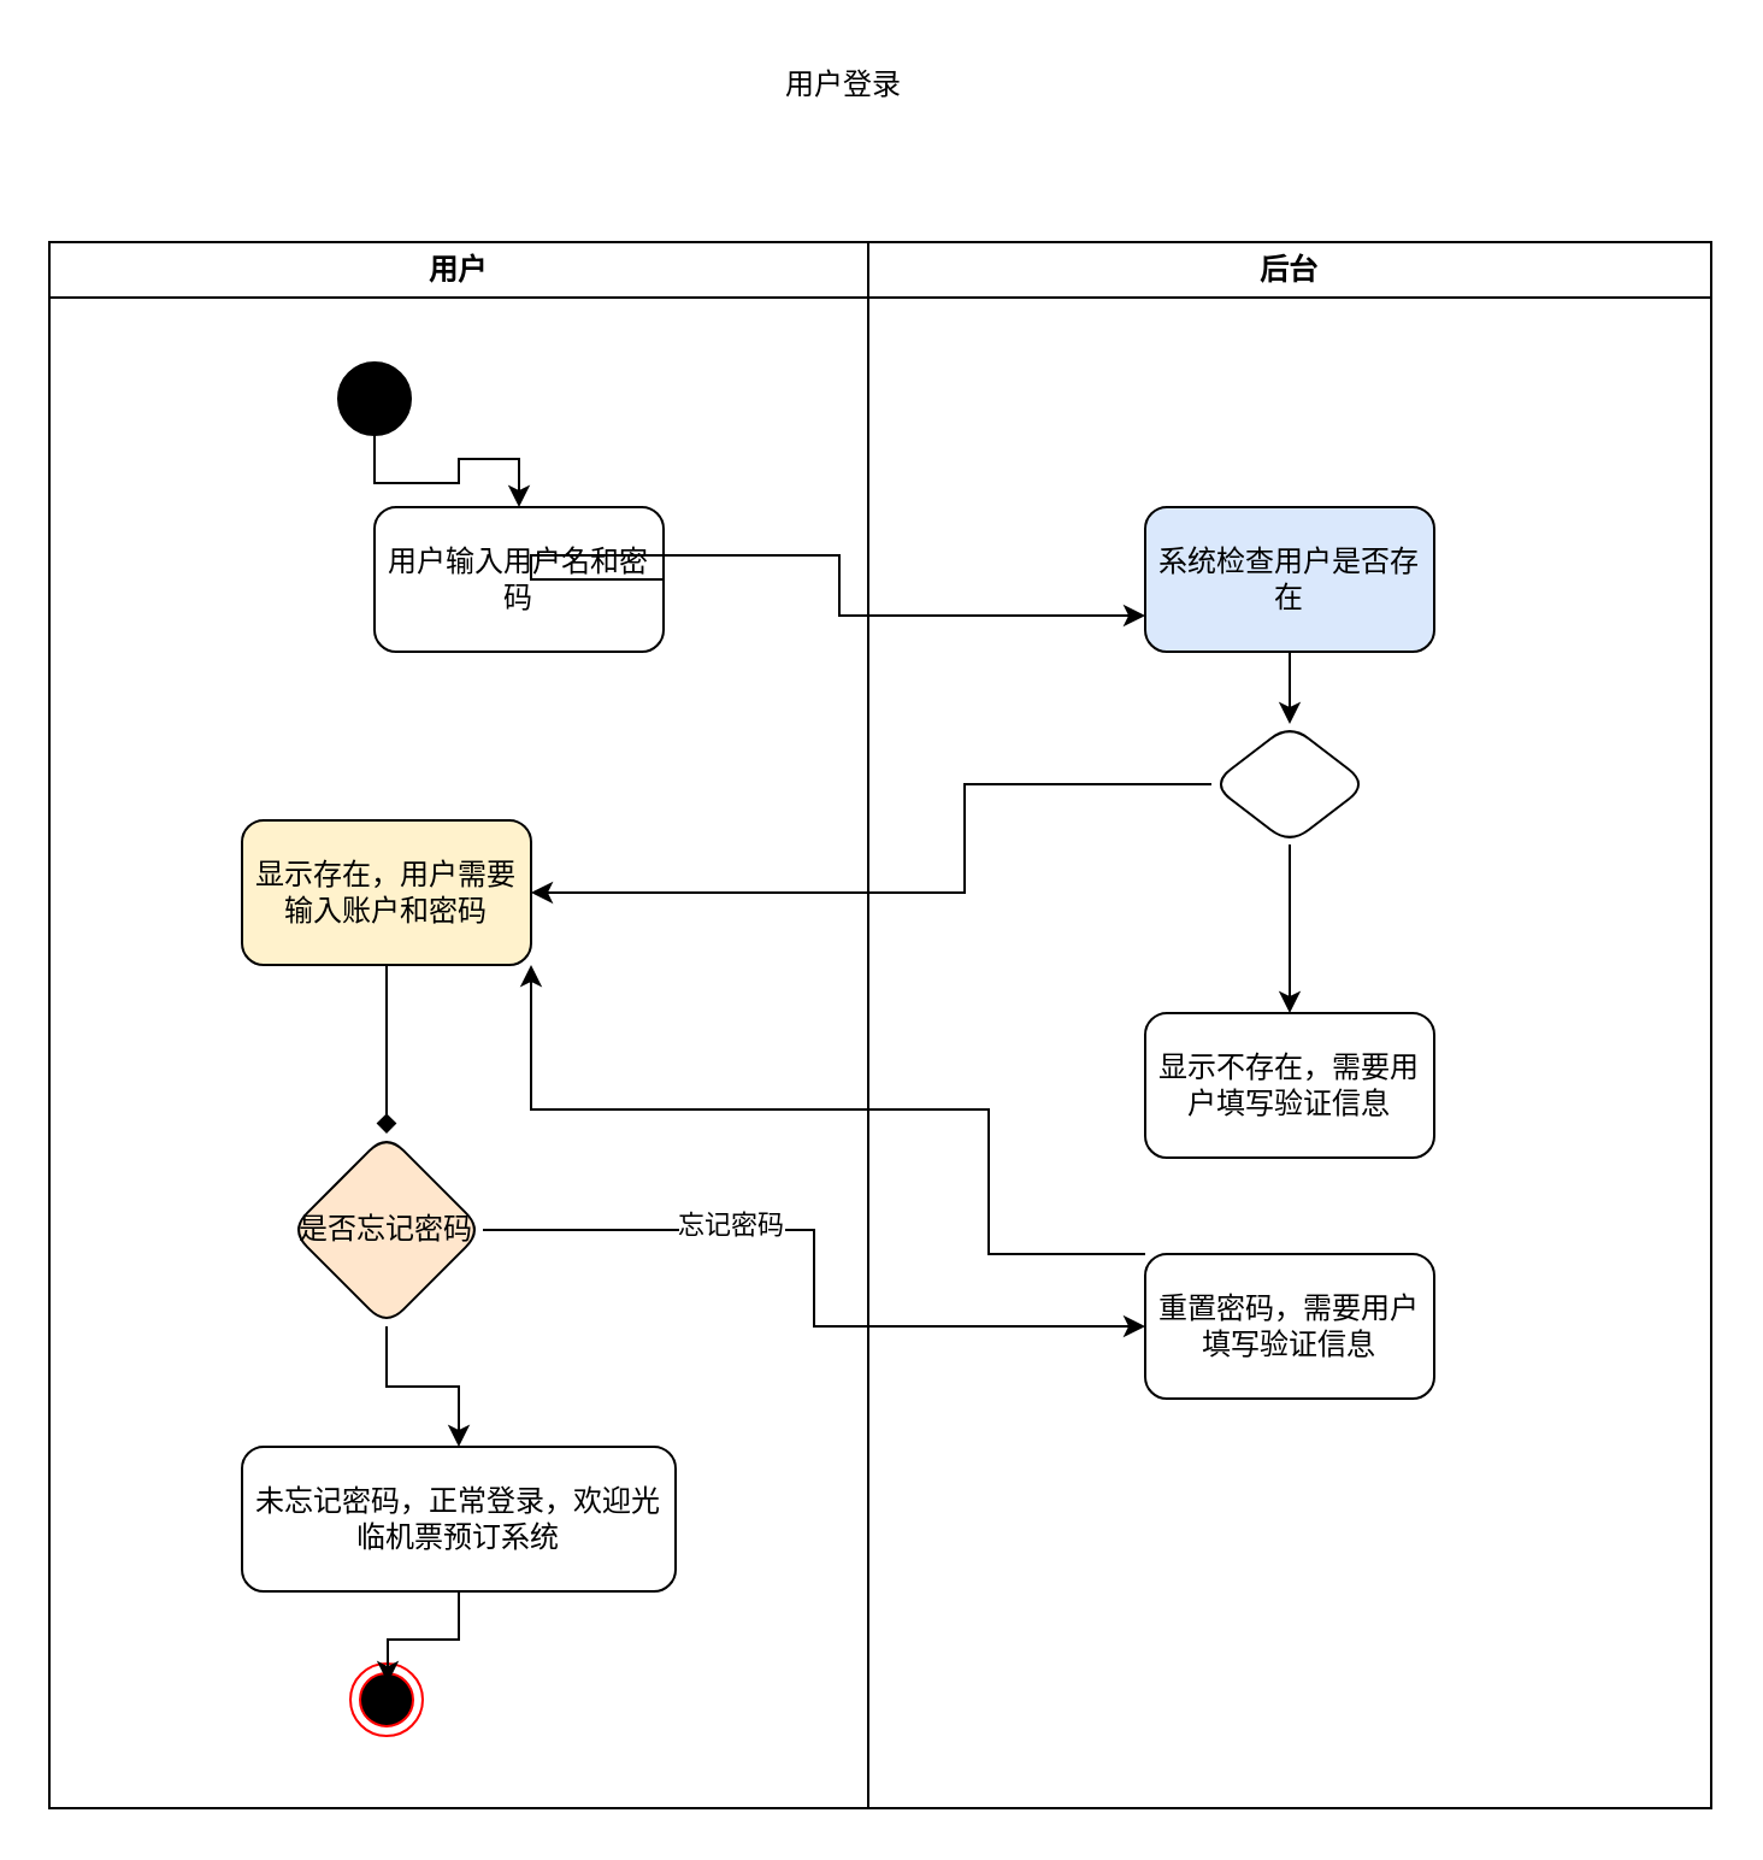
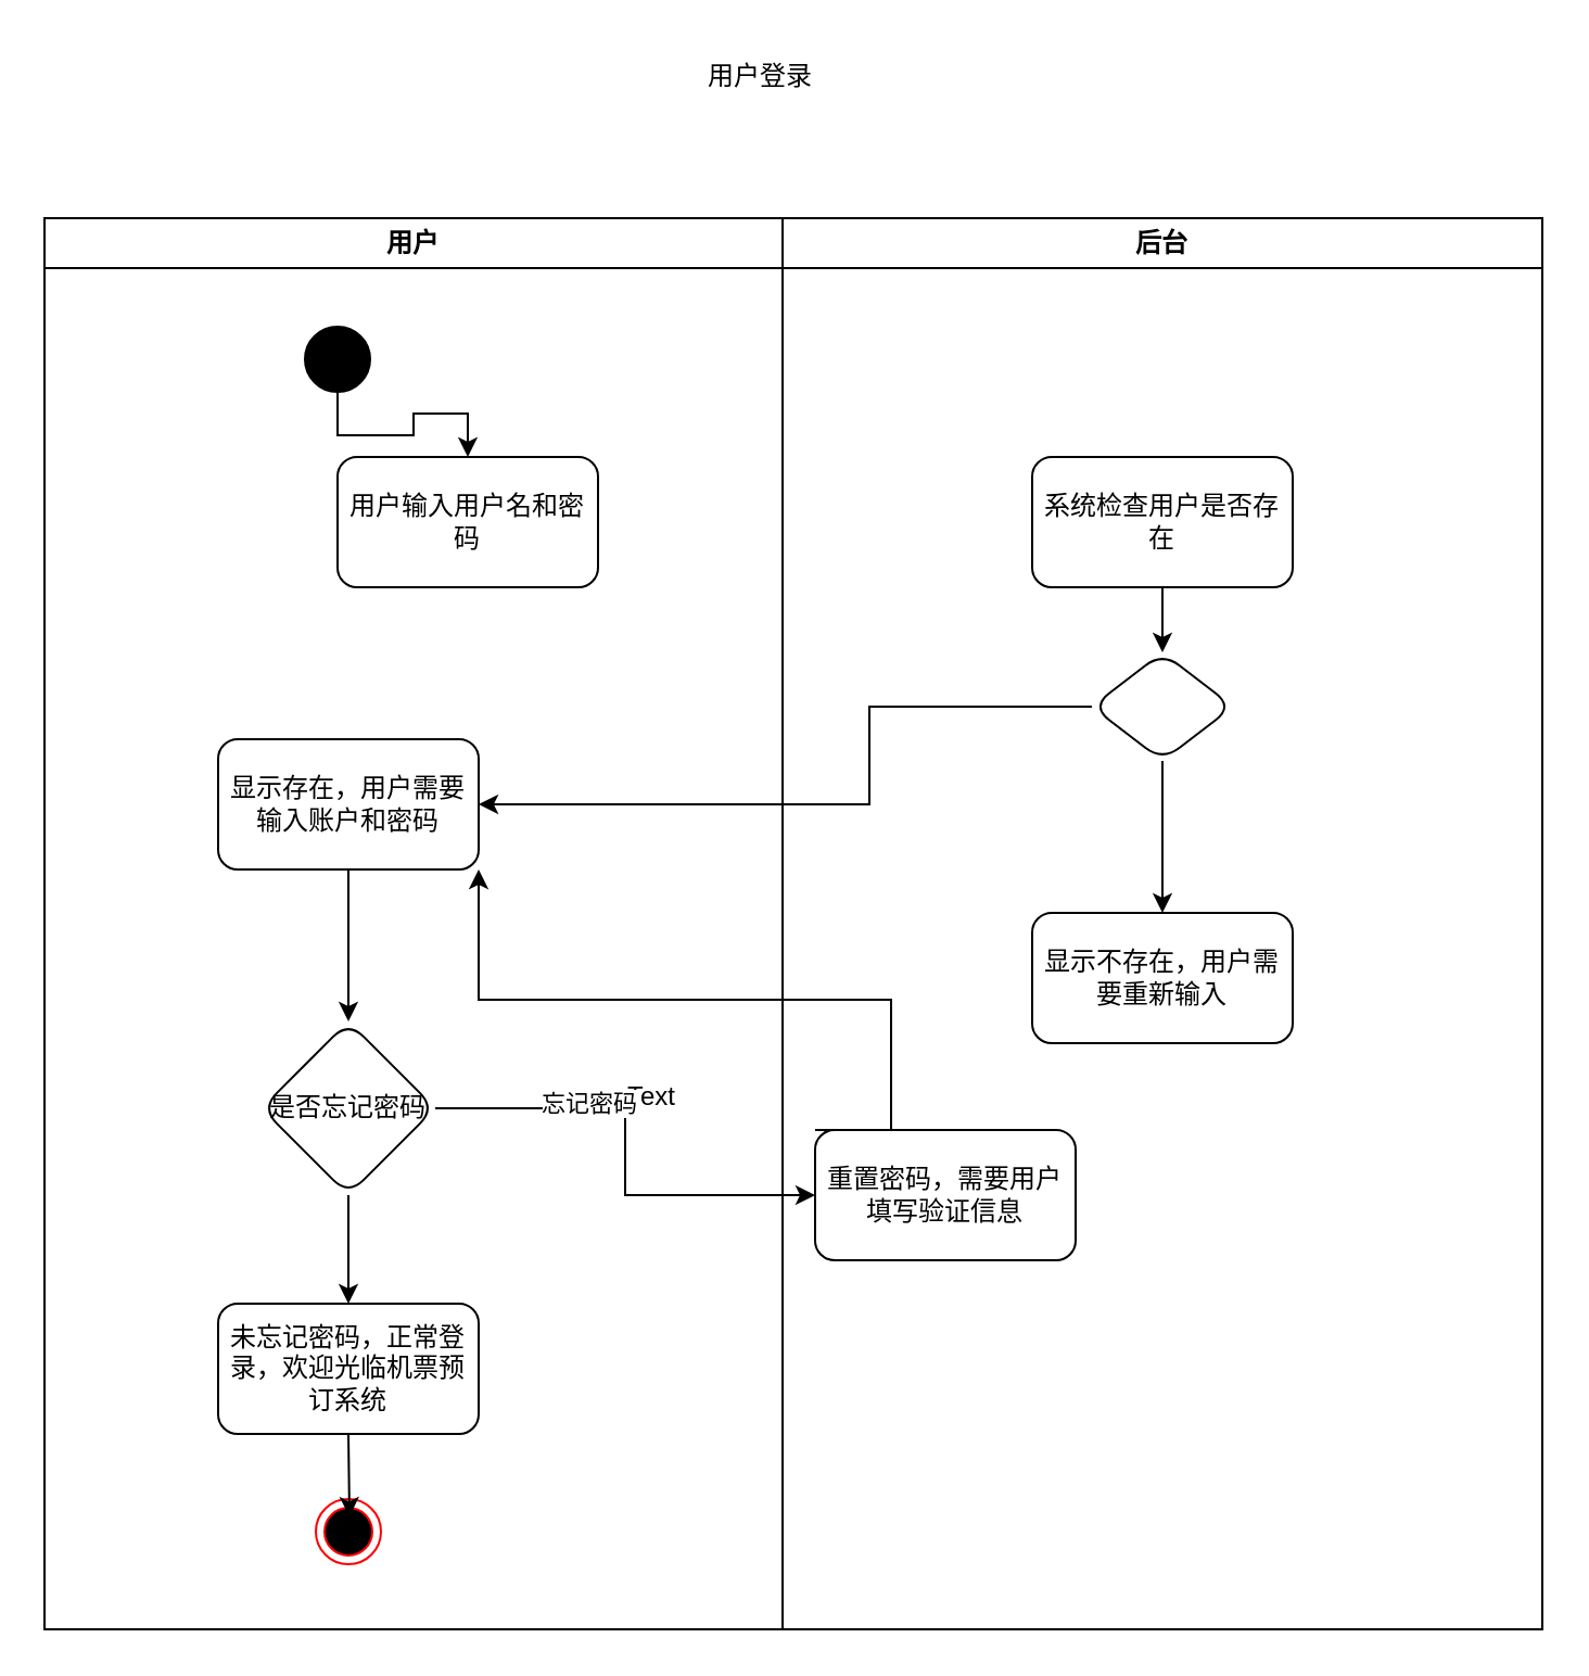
- <mxCell id="22" style="edgeStyle=orthogonalEdgeStyle;rounded=0;orthogonalLoop=1;jettySize=auto;html=1;exitX=1;exitY=0.5;exitDx=0;exitDy=0;entryX=0;entryY=0.75;entryDx=0;entryDy=0;" edge="1" parent="1" source="3" target="16"><mxGeometry relative="1" as="geometry"><Array as="points"><mxPoint x="220" y="230" /><mxPoint x="348" y="230" /><mxPoint x="348" y="255" /></Array></mxGeometry></mxCell>
- <mxCell id="16" value="系统检查用户是否存在" style="rounded=1;whiteSpace=wrap;html=1;fillColor=#dae8fc;" vertex="1" parent="1"><mxGeometry x="475" y="210" width="120" height="60" as="geometry" /></mxCell>
+ <mxCell id="16" value="系统检查用户是否存在" style="rounded=1;whiteSpace=wrap;html=1;" vertex="1" parent="1"><mxGeometry x="475" y="210" width="120" height="60" as="geometry" /></mxCell>
- <mxCell id="21" value="显示存在，用户需要输入账户和密码" style="whiteSpace=wrap;html=1;rounded=1;fillColor=#fff2cc;" vertex="1" parent="1"><mxGeometry x="100" y="340" width="120" height="60" as="geometry" /></mxCell>
+ <mxCell id="21" value="显示存在，用户需要输入账户和密码" style="whiteSpace=wrap;html=1;rounded=1;" vertex="1" parent="1"><mxGeometry x="100" y="340" width="120" height="60" as="geometry" /></mxCell>
- <mxCell id="23" value="显示不存在，需要用户填写验证信息" style="whiteSpace=wrap;html=1;rounded=1;" vertex="1" parent="1"><mxGeometry x="475" y="420" width="120" height="60" as="geometry" /></mxCell>
+ <mxCell id="23" value="显示不存在，用户需要重新输入" style="whiteSpace=wrap;html=1;rounded=1;" vertex="1" parent="1"><mxGeometry x="475" y="420" width="120" height="60" as="geometry" /></mxCell>
- <mxCell id="20" value="" style="edgeStyle=orthogonalEdgeStyle;rounded=0;orthogonalLoop=1;jettySize=auto;html=1;endArrow=diamond;" edge="1" parent="1" source="21" target="7"><mxGeometry relative="1" as="geometry" /></mxCell>
+ <mxCell id="20" value="" style="edgeStyle=orthogonalEdgeStyle;rounded=0;orthogonalLoop=1;jettySize=auto;html=1;" edge="1" parent="1" source="21" target="7"><mxGeometry relative="1" as="geometry" /></mxCell>
+ <mxCell id="8" value="Text" style="text;strokeColor=none;align=center;fillColor=none;html=1;verticalAlign=middle;whiteSpace=wrap;rounded=0;" vertex="1" parent="2"><mxGeometry x="250" y="390" width="60" height="30" as="geometry" /></mxCell>
- <mxCell id="7" value="是否忘记密码" style="rhombus;whiteSpace=wrap;html=1;rounded=1;fillColor=#ffe6cc;" vertex="1" parent="2"><mxGeometry x="100" y="370" width="80" height="80" as="geometry" /></mxCell>
+ <mxCell id="7" value="是否忘记密码" style="rhombus;whiteSpace=wrap;html=1;rounded=1;" vertex="1" parent="2"><mxGeometry x="100" y="370" width="80" height="80" as="geometry" /></mxCell>
- <mxCell id="13" value="重置密码，需要用户填写验证信息" style="whiteSpace=wrap;html=1;rounded=1;" vertex="1" parent="12"><mxGeometry x="115" y="420" width="120" height="60" as="geometry" /></mxCell>
+ <mxCell id="13" value="重置密码，需要用户填写验证信息" style="whiteSpace=wrap;html=1;rounded=1;" vertex="1" parent="12"><mxGeometry x="15" y="420" width="120" height="60" as="geometry" /></mxCell>
- <mxCell id="9" value="未忘记密码，正常登录，欢迎光临机票预订系统" style="whiteSpace=wrap;html=1;rounded=1;" vertex="1" parent="2"><mxGeometry x="80" y="500" width="180" height="60" as="geometry" /></mxCell>
+ <mxCell id="9" value="未忘记密码，正常登录，欢迎光临机票预订系统" style="whiteSpace=wrap;html=1;rounded=1;" vertex="1" parent="2"><mxGeometry x="80" y="500" width="120" height="60" as="geometry" /></mxCell>
